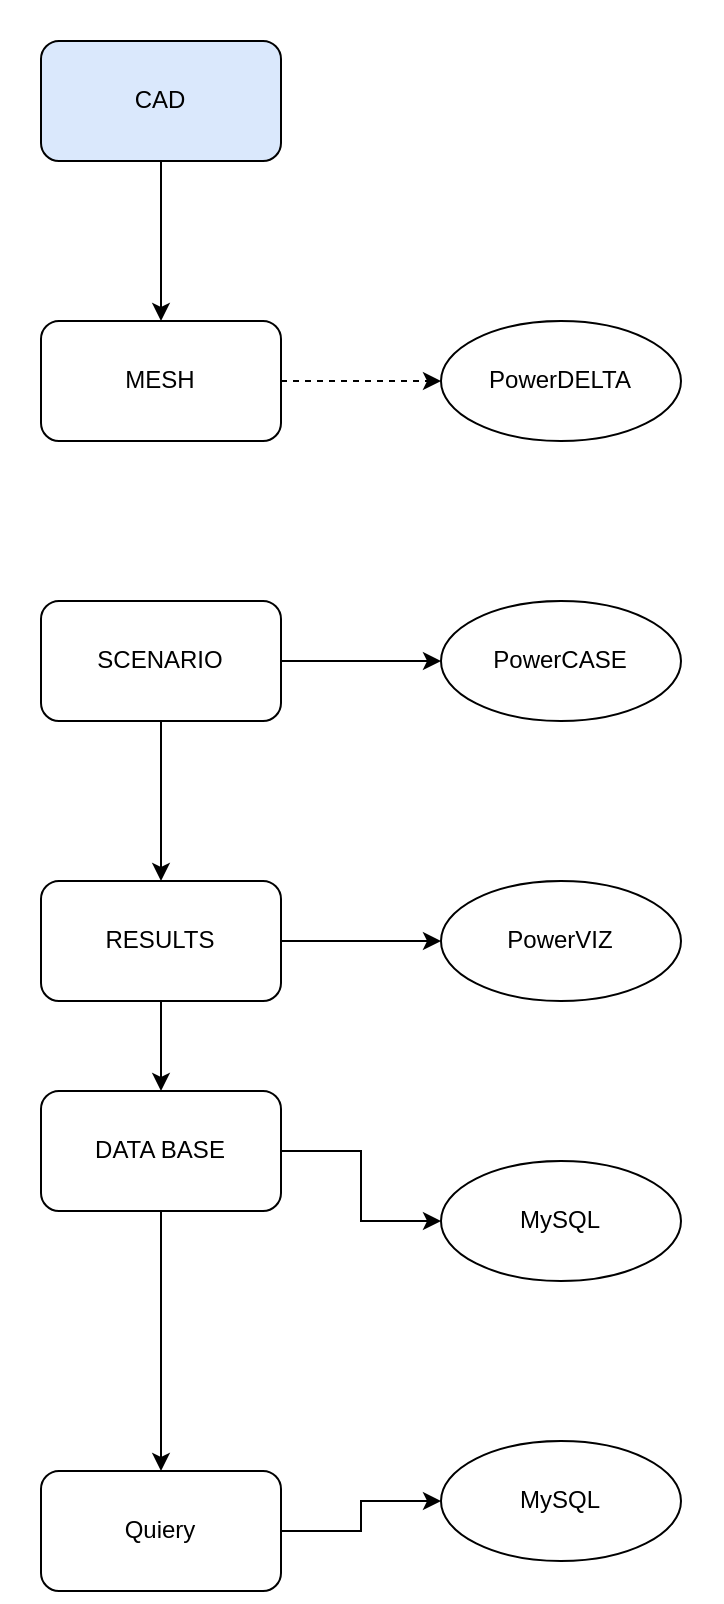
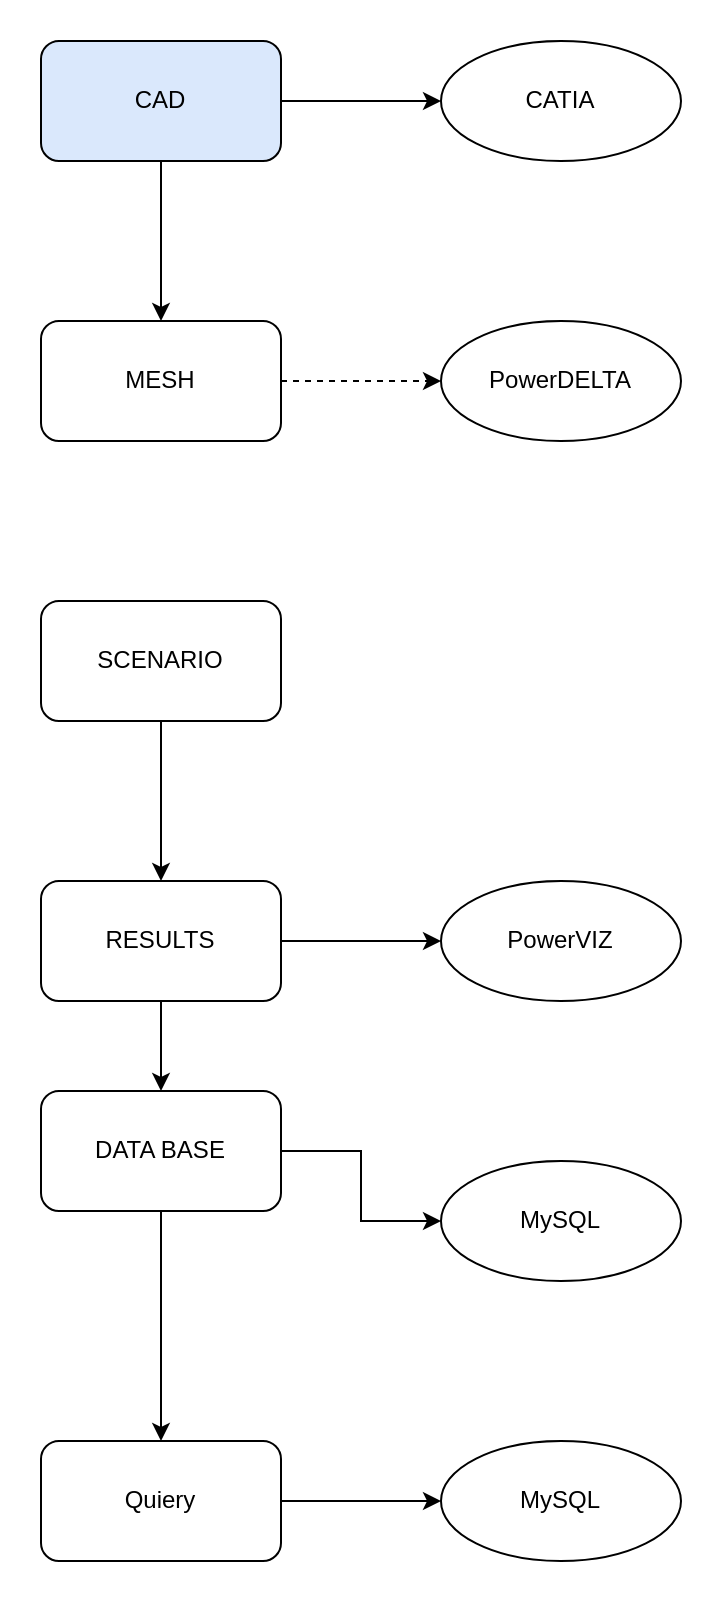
+ <mxCell id="3" value="" style="edgeStyle=orthogonalEdgeStyle;rounded=0;orthogonalLoop=1;jettySize=auto;html=1;" edge="1" parent="1" source="4" target="18"><mxGeometry relative="1" as="geometry" /></mxCell>
+ <mxCell id="18" value="CATIA" style="ellipse;whiteSpace=wrap;html=1;rounded=1;" vertex="1" parent="1"><mxGeometry x="220" y="20" width="120" height="60" as="geometry" /></mxCell>
- <mxCell id="8" value="" style="edgeStyle=orthogonalEdgeStyle;rounded=0;orthogonalLoop=1;jettySize=auto;html=1;" edge="1" parent="1" source="9" target="20"><mxGeometry relative="1" as="geometry" /></mxCell>
- <mxCell id="20" value="PowerCASE" style="ellipse;whiteSpace=wrap;html=1;rounded=1;" vertex="1" parent="1"><mxGeometry x="220" y="300" width="120" height="60" as="geometry" /></mxCell>
- <mxCell id="17" value="Quiery" style="rounded=1;whiteSpace=wrap;html=1;" vertex="1" parent="1"><mxGeometry x="20" y="735" width="120" height="60" as="geometry" /></mxCell>
+ <mxCell id="17" value="Quiery" style="rounded=1;whiteSpace=wrap;html=1;" vertex="1" parent="1"><mxGeometry x="20" y="720" width="120" height="60" as="geometry" /></mxCell>
